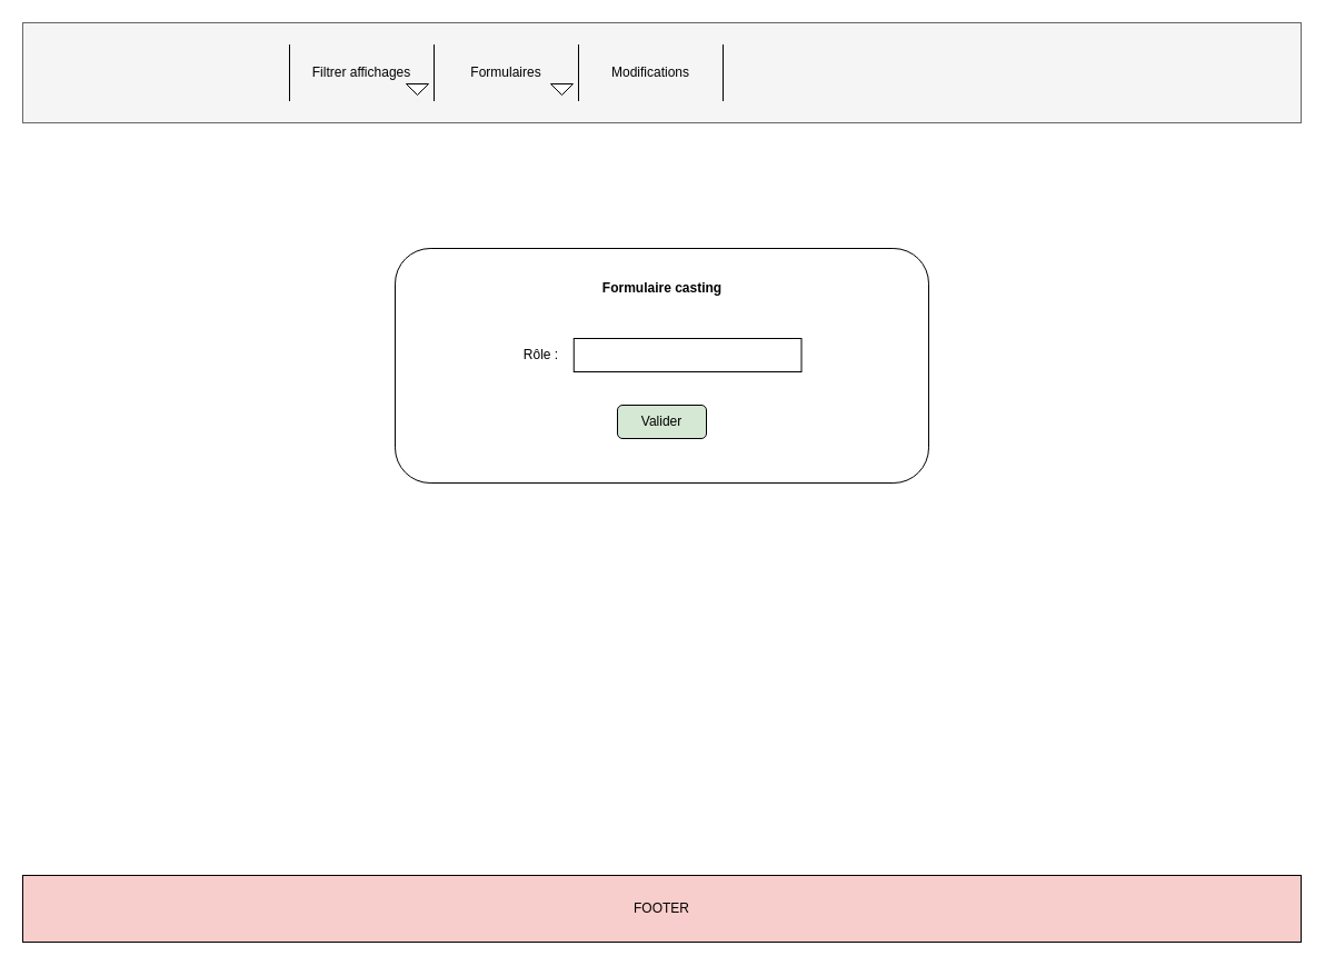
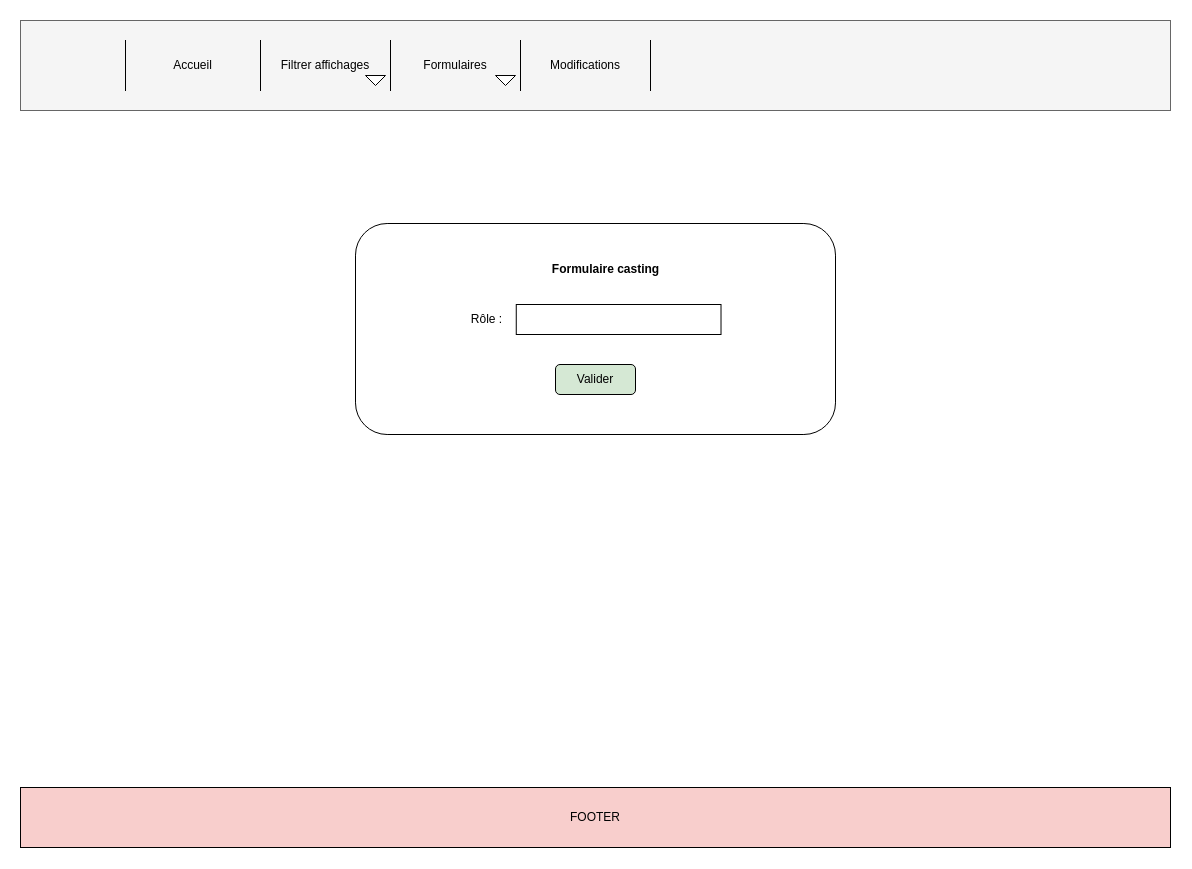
+ <mxCell id="6" value="&lt;p style=&quot;line-height: 120%;&quot;&gt;Accueil&lt;/p&gt;" style="shape=partialRectangle;whiteSpace=wrap;html=1;bottom=0;top=0;fillColor=none;" vertex="1" parent="1"><mxGeometry x="125" y="40" width="135" height="50" as="geometry" /></mxCell>
- <mxCell id="11" value="&lt;b&gt;Formulaire casting&lt;br&gt;&lt;/b&gt;" style="text;html=1;strokeColor=none;fillColor=none;align=center;verticalAlign=middle;whiteSpace=wrap;rounded=0;" vertex="1" parent="1"><mxGeometry x="481.75" y="244" width="226.5" height="30" as="geometry" /></mxCell>
+ <mxCell id="11" value="&lt;b&gt;Formulaire casting&lt;br&gt;&lt;/b&gt;" style="text;html=1;strokeColor=none;fillColor=none;align=center;verticalAlign=middle;whiteSpace=wrap;rounded=0;" vertex="1" parent="1"><mxGeometry x="491.75" y="254" width="226.5" height="30" as="geometry" /></mxCell>
